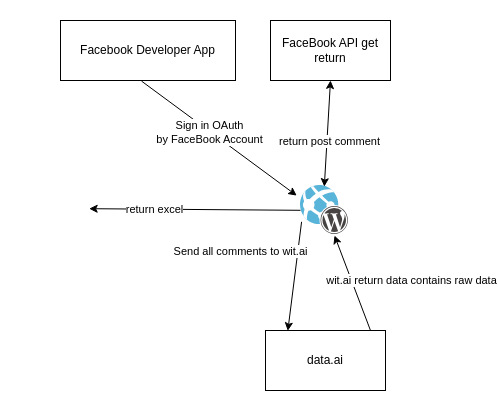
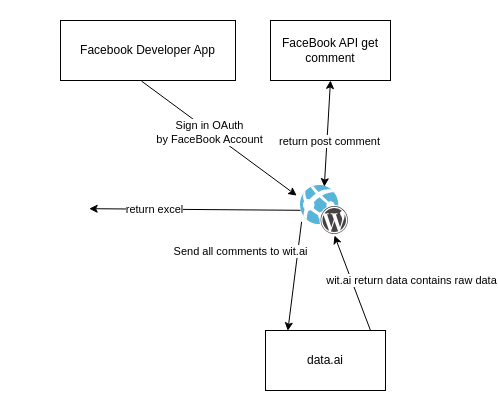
- <mxCell id="3" value="FaceBook API get return" style="rounded=0;whiteSpace=wrap;html=1;" vertex="1" parent="1"><mxGeometry x="270" y="20" width="120" height="60" as="geometry" /></mxCell>
+ <mxCell id="3" value="FaceBook API get comment" style="rounded=0;whiteSpace=wrap;html=1;" vertex="1" parent="1"><mxGeometry x="270" y="20" width="120" height="60" as="geometry" /></mxCell>
